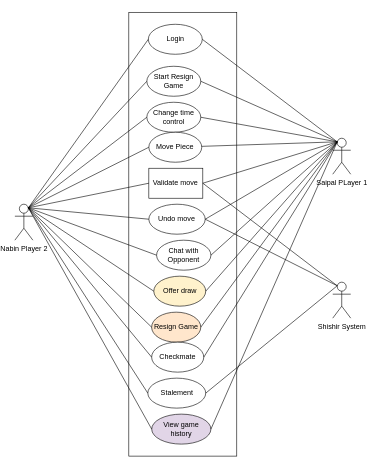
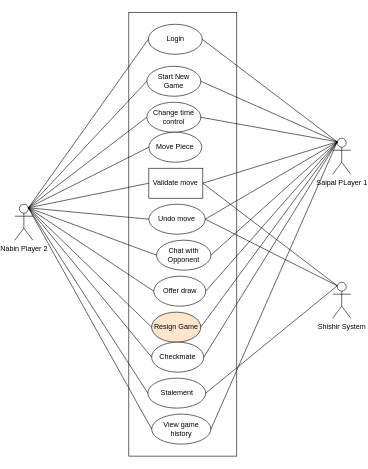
- <mxCell id="12" value="Start Resign Game" style="ellipse;whiteSpace=wrap;html=1;" parent="1" vertex="1"><mxGeometry x="240" y="110" width="90" height="50" as="geometry" /></mxCell>
+ <mxCell id="12" value="Start New Game" style="ellipse;whiteSpace=wrap;html=1;" parent="1" vertex="1"><mxGeometry x="240" y="110" width="90" height="50" as="geometry" /></mxCell>
- <mxCell id="22" value="" style="endArrow=none;html=1;rounded=0;entryX=0.25;entryY=0.1;entryDx=0;entryDy=0;entryPerimeter=0;" edge="1" parent="1" source="14" target="3"><mxGeometry width="50" height="50" relative="1" as="geometry"><mxPoint x="-140" y="340" as="sourcePoint" /><mxPoint x="-90" y="290" as="targetPoint" /></mxGeometry></mxCell>
- <mxCell id="5" value="Offer draw" style="ellipse;whiteSpace=wrap;html=1;fillColor=#fff2cc;" parent="1" vertex="1"><mxGeometry x="251.63" y="460" width="86.62" height="50" as="geometry" /></mxCell>
+ <mxCell id="5" value="Offer draw" style="ellipse;whiteSpace=wrap;html=1;" parent="1" vertex="1"><mxGeometry x="251.63" y="460" width="86.62" height="50" as="geometry" /></mxCell>
- <mxCell id="9" value="View game history" style="ellipse;whiteSpace=wrap;html=1;fillColor=#e1d5e7;" parent="1" vertex="1"><mxGeometry x="248.13" y="690" width="98.75" height="50" as="geometry" /></mxCell>
+ <mxCell id="9" value="View game history" style="ellipse;whiteSpace=wrap;html=1;" parent="1" vertex="1"><mxGeometry x="248.13" y="690" width="98.75" height="50" as="geometry" /></mxCell>
